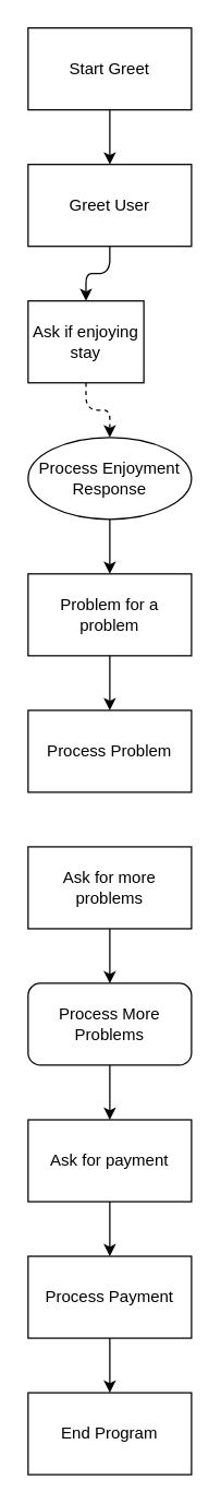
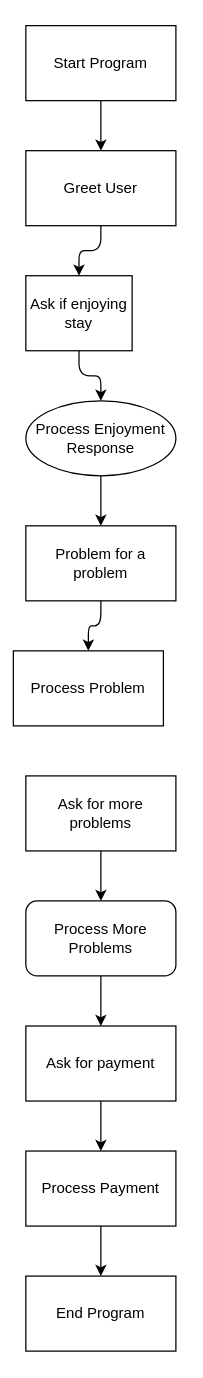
- <mxCell id="2" value="Start Greet" style="rounded=0;whiteSpace=wrap;html=1;" vertex="1" parent="1"><mxGeometry x="20" y="20" width="120" height="60" as="geometry" /></mxCell>
+ <mxCell id="2" value="Start Program" style="rounded=0;whiteSpace=wrap;html=1;" vertex="1" parent="1"><mxGeometry x="20" y="20" width="120" height="60" as="geometry" /></mxCell>
- <mxCell id="15" style="edgeStyle=orthogonalEdgeStyle;html=1;dashed=1;" edge="1" parent="1" source="4" target="5"><mxGeometry relative="1" as="geometry" /></mxCell>
+ <mxCell id="15" style="edgeStyle=orthogonalEdgeStyle;html=1;" edge="1" parent="1" source="4" target="5"><mxGeometry relative="1" as="geometry" /></mxCell>
- <mxCell id="7" value="Process Problem" style="rounded=0;whiteSpace=wrap;html=1;" vertex="1" parent="1"><mxGeometry x="20" y="520" width="120" height="60" as="geometry" /></mxCell>
+ <mxCell id="7" value="Process Problem" style="rounded=0;whiteSpace=wrap;html=1;" vertex="1" parent="1"><mxGeometry x="10" y="520" width="120" height="60" as="geometry" /></mxCell>
